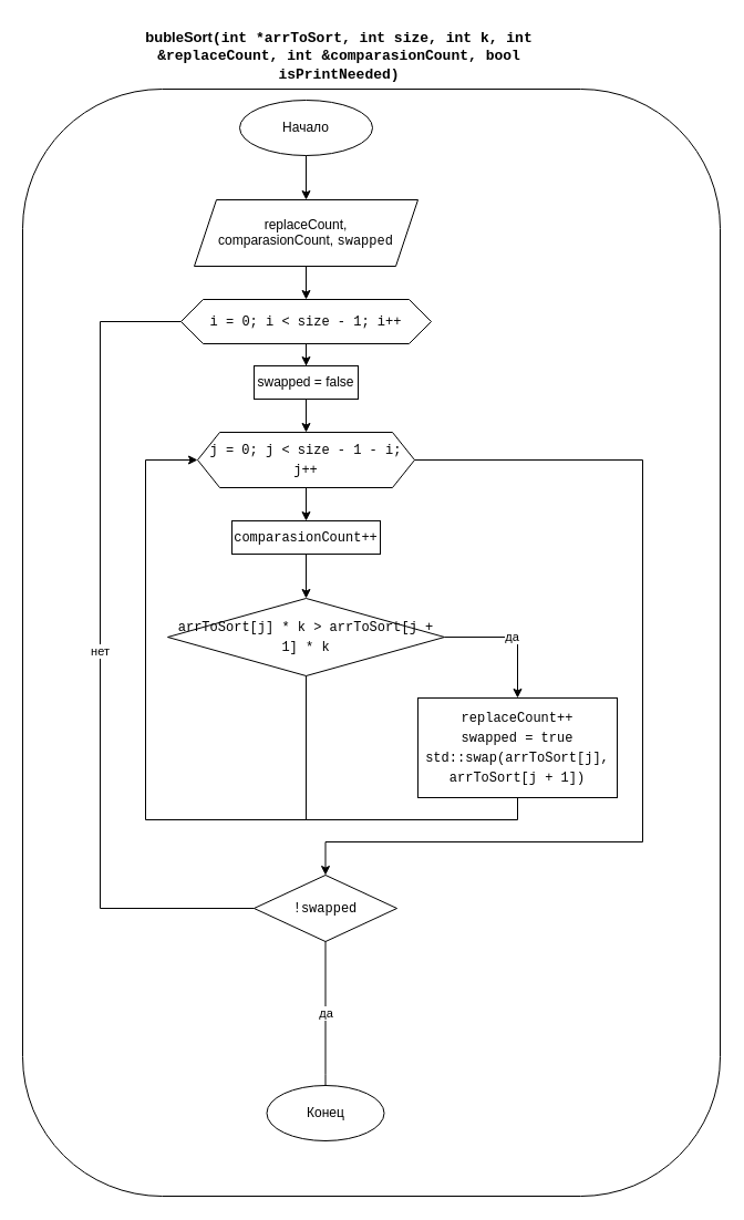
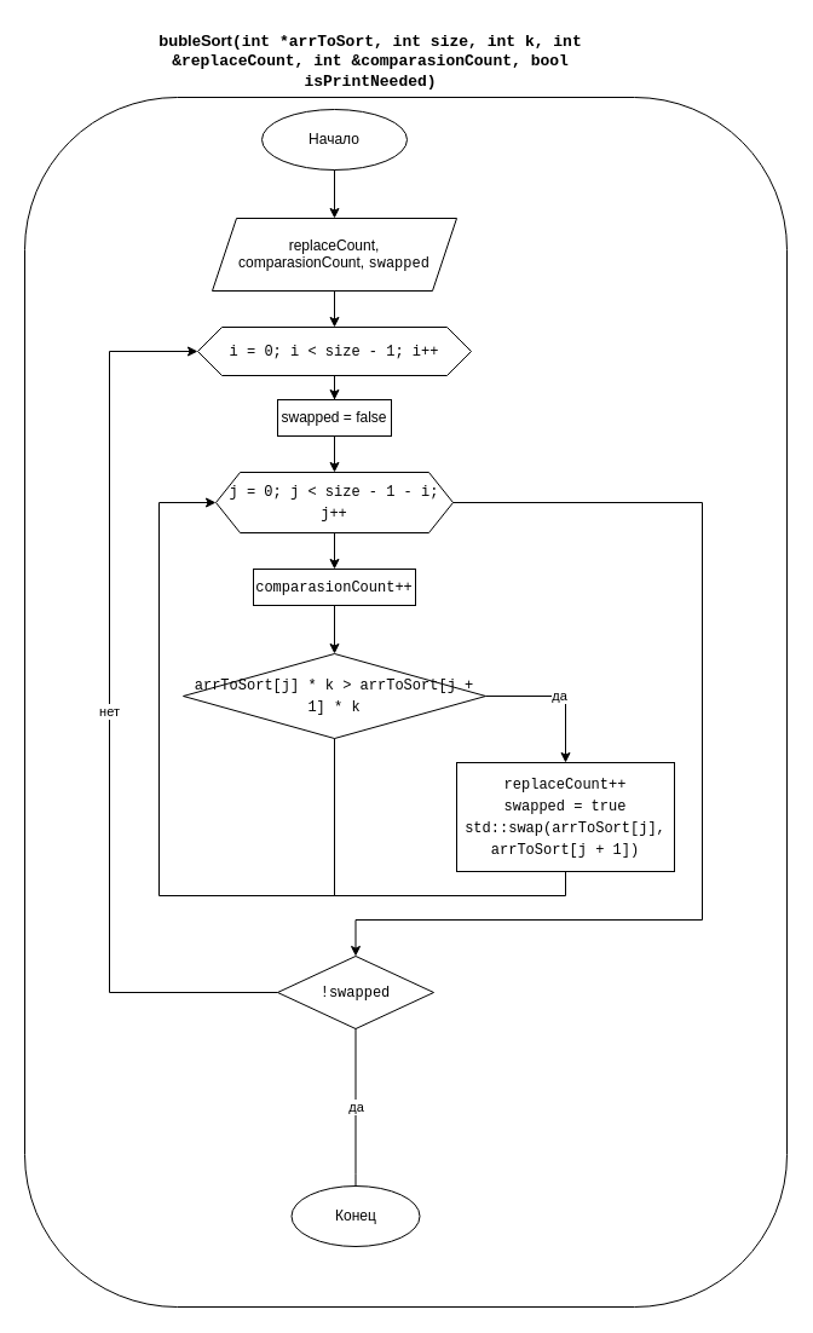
- <mxCell id="24" value="нет" style="edgeStyle=orthogonalEdgeStyle;rounded=0;orthogonalLoop=1;jettySize=auto;html=1;endArrow=none;endFill=1;entryX=0;entryY=0.5;entryDx=0;entryDy=0;" parent="1" source="25" target="9" edge="1"><mxGeometry relative="1" as="geometry"><mxPoint x="144.5" y="820" as="targetPoint" /><Array as="points"><mxPoint x="90" y="820" /><mxPoint x="90" y="290" /></Array></mxGeometry></mxCell>
+ <mxCell id="24" value="нет" style="edgeStyle=orthogonalEdgeStyle;rounded=0;orthogonalLoop=1;jettySize=auto;html=1;endArrow=classic;endFill=1;entryX=0;entryY=0.5;entryDx=0;entryDy=0;" parent="1" source="25" target="9" edge="1"><mxGeometry relative="1" as="geometry"><mxPoint x="144.5" y="820" as="targetPoint" /><Array as="points"><mxPoint x="90" y="820" /><mxPoint x="90" y="290" /></Array></mxGeometry></mxCell>
